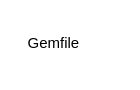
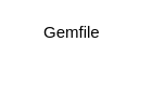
- <mxCell id="2" value="Gemfile" style="text;whiteSpace=wrap;html=1;" vertex="1" parent="1"><mxGeometry x="20" y="20" width="70" height="30" as="geometry" /></mxCell>
+ <mxCell id="2" value="Gemfile" style="text;whiteSpace=wrap;html=1;" vertex="1" parent="1"><mxGeometry x="30" y="10" width="70" height="30" as="geometry" /></mxCell>
